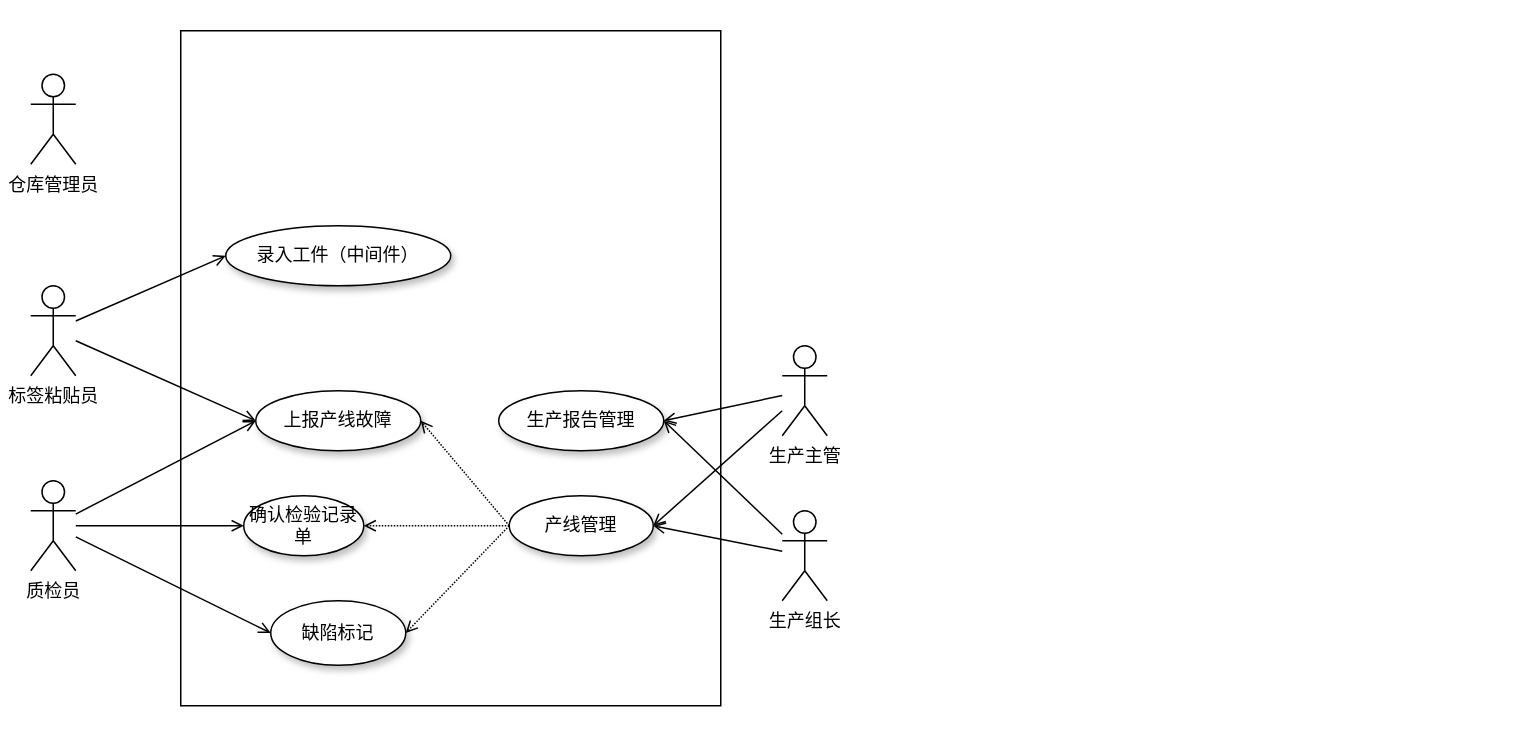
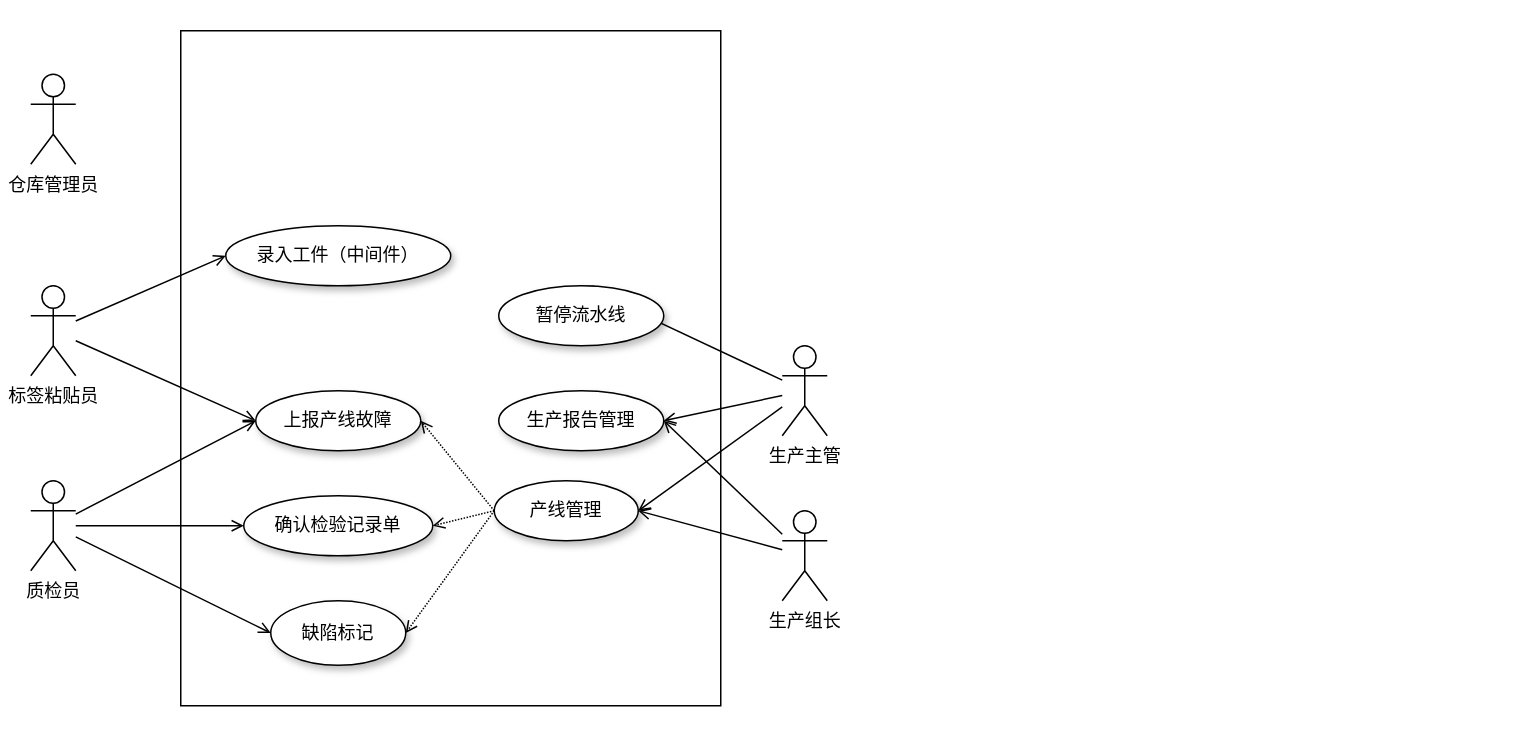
+ <mxCell id="25" value="暂停流水线" style="ellipse;whiteSpace=wrap;html=1;shadow=1;" parent="1" vertex="1"><mxGeometry x="332" y="190" width="110" height="40" as="geometry" /></mxCell>
+ <mxCell id="20" style="rounded=0;orthogonalLoop=1;jettySize=auto;html=1;endArrow=open;endFill=0;elbow=vertical;entryX=0.5;entryY=0;entryDx=0;entryDy=0;" parent="1" source="22" target="25" edge="1"><mxGeometry relative="1" as="geometry"><mxPoint x="760" y="30" as="targetPoint" /></mxGeometry></mxCell>
- <mxCell id="13" value="确认检验记录单" style="ellipse;whiteSpace=wrap;html=1;shadow=1;" parent="1" vertex="1"><mxGeometry x="162" y="330" width="80" height="40" as="geometry" /></mxCell>
+ <mxCell id="13" value="确认检验记录单" style="ellipse;whiteSpace=wrap;html=1;shadow=1;" parent="1" vertex="1"><mxGeometry x="162" y="330" width="126" height="40" as="geometry" /></mxCell>
- <mxCell id="15" value="产线管理" style="ellipse;whiteSpace=wrap;html=1;shadow=1;" parent="1" vertex="1"><mxGeometry x="339" y="330" width="96" height="40" as="geometry" /></mxCell>
+ <mxCell id="15" value="产线管理" style="ellipse;whiteSpace=wrap;html=1;shadow=1;" parent="1" vertex="1"><mxGeometry x="329" y="320" width="96" height="40" as="geometry" /></mxCell>
